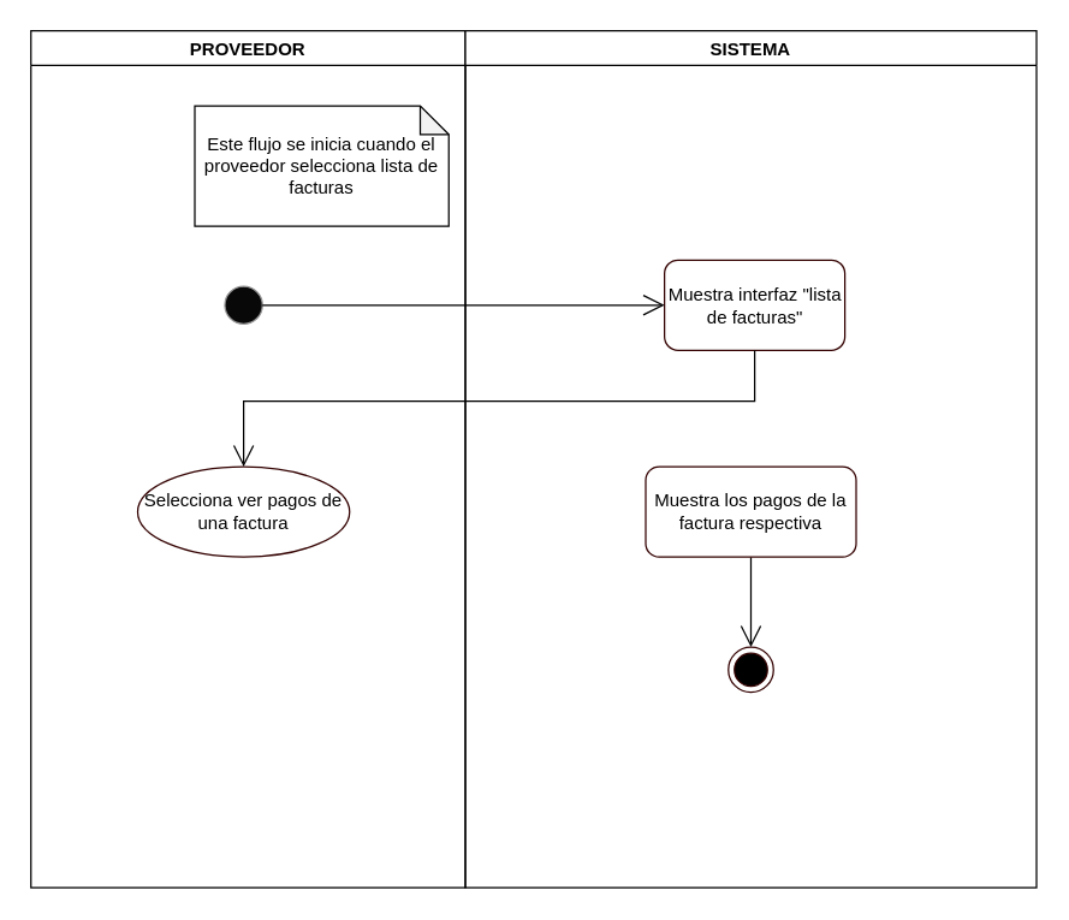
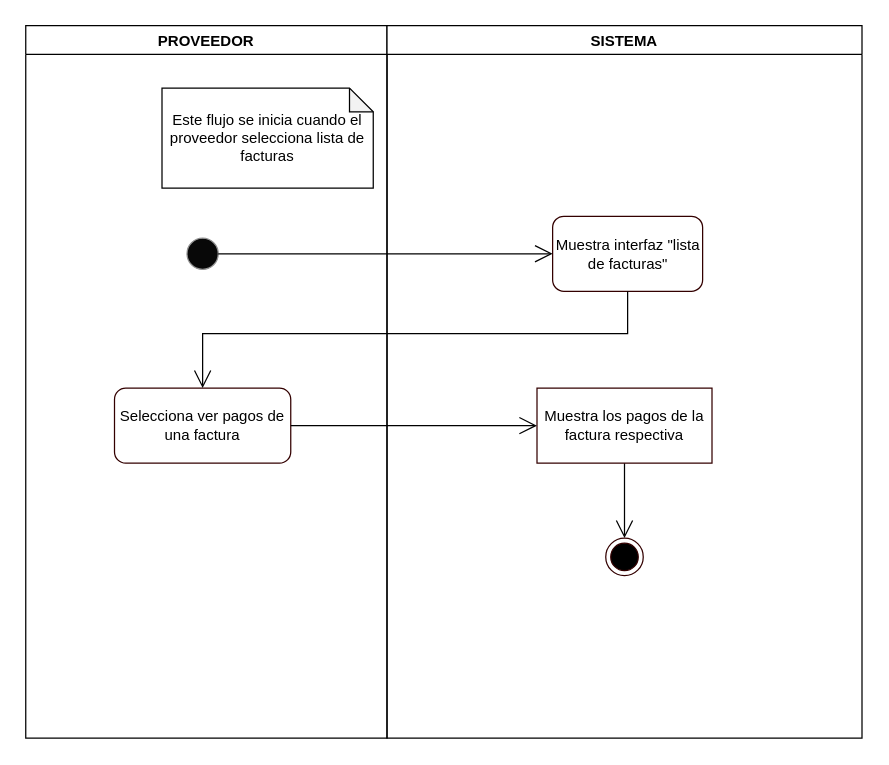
- <mxCell id="5" value="Selecciona ver pagos de una factura" style="ellipse;whiteSpace=wrap;html=1;strokeColor=#330000;fillColor=#FFFFFF;gradientColor=none;" vertex="1" parent="2"><mxGeometry x="71" y="290" width="141" height="60" as="geometry" /></mxCell>
+ <mxCell id="5" value="Selecciona ver pagos de una factura" style="rounded=1;whiteSpace=wrap;html=1;strokeColor=#330000;fillColor=#FFFFFF;gradientColor=none;" vertex="1" parent="2"><mxGeometry x="71" y="290" width="141" height="60" as="geometry" /></mxCell>
+ <mxCell id="13" style="edgeStyle=orthogonalEdgeStyle;rounded=0;orthogonalLoop=1;jettySize=auto;html=1;exitX=1;exitY=0.5;exitDx=0;exitDy=0;entryX=0;entryY=0.5;entryDx=0;entryDy=0;endArrow=open;endFill=0;endSize=12;" edge="1" parent="1" source="5" target="9"><mxGeometry relative="1" as="geometry" /></mxCell>
- <mxCell id="9" value="Muestra los pagos de la factura respectiva" style="rounded=1;whiteSpace=wrap;html=1;strokeColor=#330000;fillColor=#FFFFFF;gradientColor=none;" vertex="1" parent="6"><mxGeometry x="120" y="290" width="140" height="60" as="geometry" /></mxCell>
+ <mxCell id="9" value="Muestra los pagos de la factura respectiva" style="whiteSpace=wrap;html=1;strokeColor=#330000;fillColor=#FFFFFF;gradientColor=none;rounded=0;" vertex="1" parent="6"><mxGeometry x="120" y="290" width="140" height="60" as="geometry" /></mxCell>
